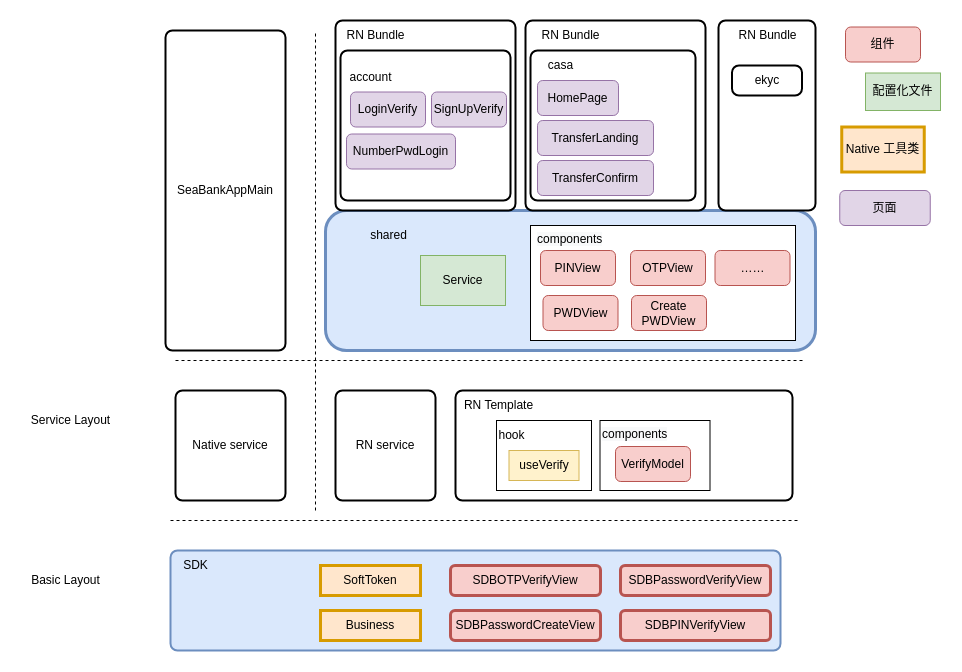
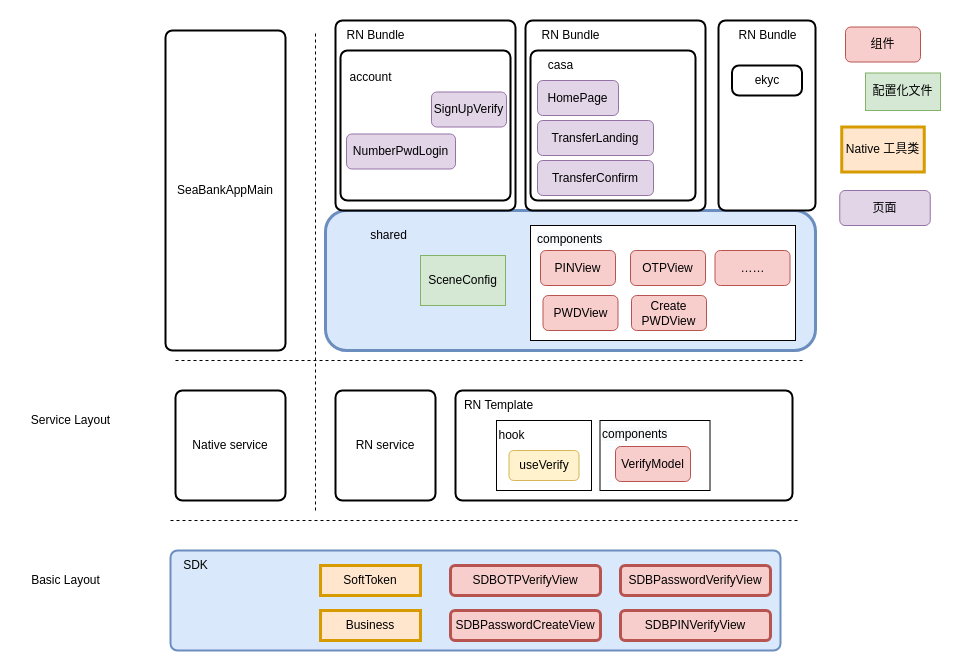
- <mxCell id="37" value="LoginVerify" style="rounded=1;whiteSpace=wrap;html=1;fillColor=#e1d5e7;strokeColor=#9673a6;" parent="1" vertex="1"><mxGeometry x="350" y="91.5" width="75" height="35" as="geometry" /></mxCell>
- <mxCell id="44" value="&lt;span style=&quot;&quot;&gt;Service&lt;/span&gt;" style="whiteSpace=wrap;html=1;fillColor=#d5e8d4;strokeColor=#82b366;" vertex="1" parent="1"><mxGeometry x="420" y="255" width="85" height="50" as="geometry" /></mxCell>
+ <mxCell id="44" value="&lt;span style=&quot;&quot;&gt;SceneConfig&lt;/span&gt;" style="whiteSpace=wrap;html=1;fillColor=#d5e8d4;strokeColor=#82b366;" vertex="1" parent="1"><mxGeometry x="420" y="255" width="85" height="50" as="geometry" /></mxCell>
- <mxCell id="43" value="useVerify" style="whiteSpace=wrap;html=1;fillColor=#fff2cc;strokeColor=#d6b656;rounded=0;" parent="40" vertex="1"><mxGeometry x="22.5" y="30" width="70" height="30" as="geometry" /></mxCell>
+ <mxCell id="43" value="useVerify" style="rounded=1;whiteSpace=wrap;html=1;fillColor=#fff2cc;strokeColor=#d6b656;" parent="40" vertex="1"><mxGeometry x="22.5" y="30" width="70" height="30" as="geometry" /></mxCell>
